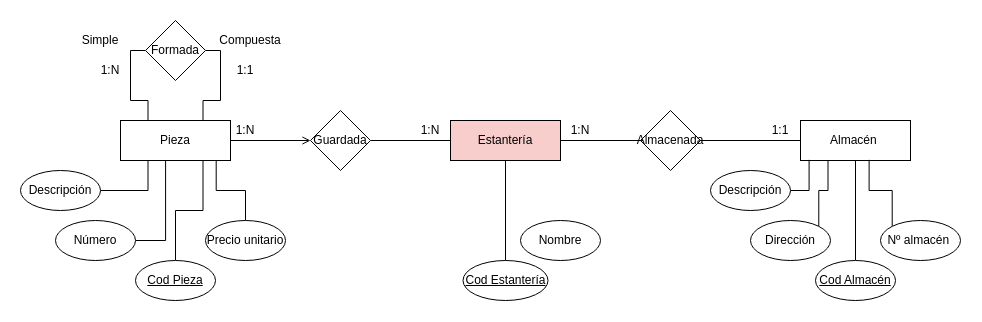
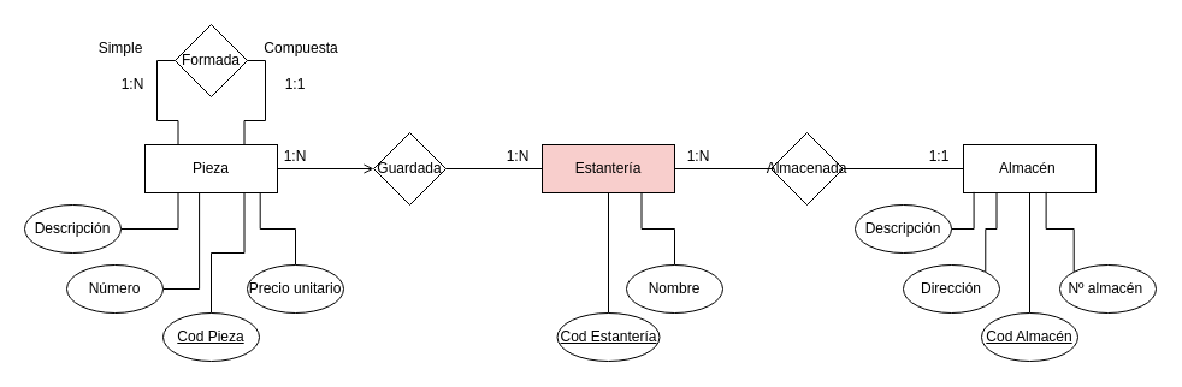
+ <mxCell id="25" style="edgeStyle=orthogonalEdgeStyle;rounded=0;orthogonalLoop=1;jettySize=auto;html=1;exitX=0.5;exitY=0;exitDx=0;exitDy=0;entryX=0.75;entryY=1;entryDx=0;entryDy=0;endArrow=none;endFill=0;" edge="1" parent="1" source="26" target="11"><mxGeometry relative="1" as="geometry" /></mxCell>
